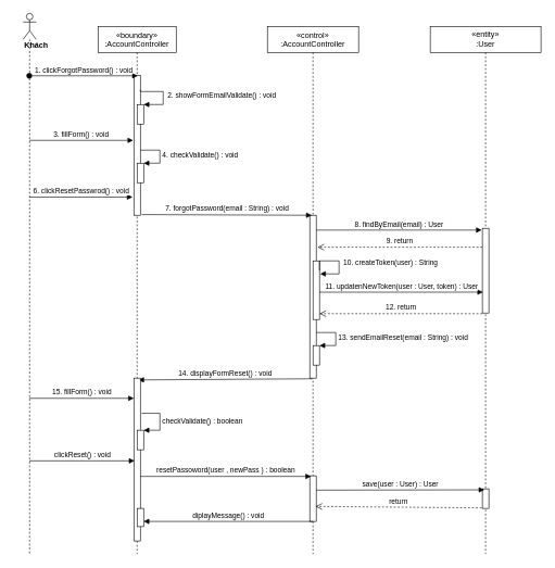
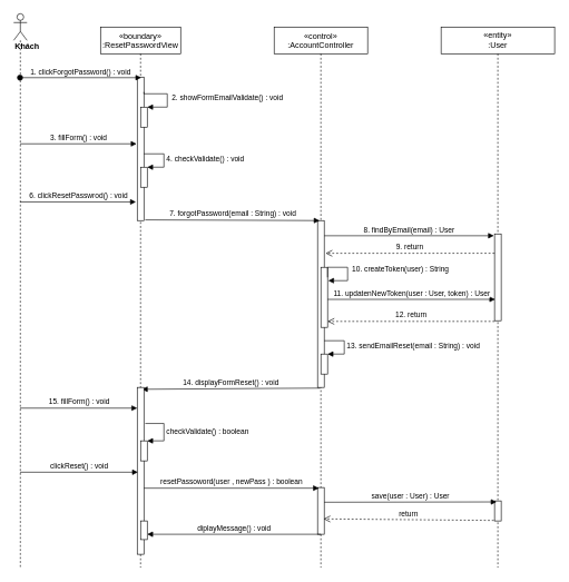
- <mxCell id="2" value="«boundary»&#10;:AccountController" style="shape=umlLifeline;perimeter=lifelinePerimeter;container=1;collapsible=0;recursiveResize=0;rounded=0;shadow=0;strokeWidth=1;" vertex="1" parent="1"><mxGeometry x="150" y="40" width="120" height="810" as="geometry" /></mxCell>
+ <mxCell id="2" value="«boundary»&#10;:ResetPasswordView" style="shape=umlLifeline;perimeter=lifelinePerimeter;container=1;collapsible=0;recursiveResize=0;rounded=0;shadow=0;strokeWidth=1;" vertex="1" parent="1"><mxGeometry x="150" y="40" width="120" height="810" as="geometry" /></mxCell>
- <mxCell id="5" value="&lt;div&gt;&lt;b&gt;Khách&lt;/b&gt;&lt;/div&gt;" style="shape=umlLifeline;participant=umlActor;perimeter=lifelinePerimeter;whiteSpace=wrap;html=1;container=1;collapsible=0;recursiveResize=0;verticalAlign=top;spacingTop=36;outlineConnect=0;align=left;" vertex="1" parent="1"><mxGeometry x="35" y="20" width="20" height="830" as="geometry" /></mxCell>
+ <mxCell id="5" value="&lt;div&gt;&lt;b&gt;Khách&lt;/b&gt;&lt;/div&gt;" style="shape=umlLifeline;participant=umlActor;perimeter=lifelinePerimeter;whiteSpace=wrap;html=1;container=1;collapsible=0;recursiveResize=0;verticalAlign=top;spacingTop=36;outlineConnect=0;align=left;" vertex="1" parent="1"><mxGeometry x="20" y="20" width="20" height="830" as="geometry" /></mxCell>
